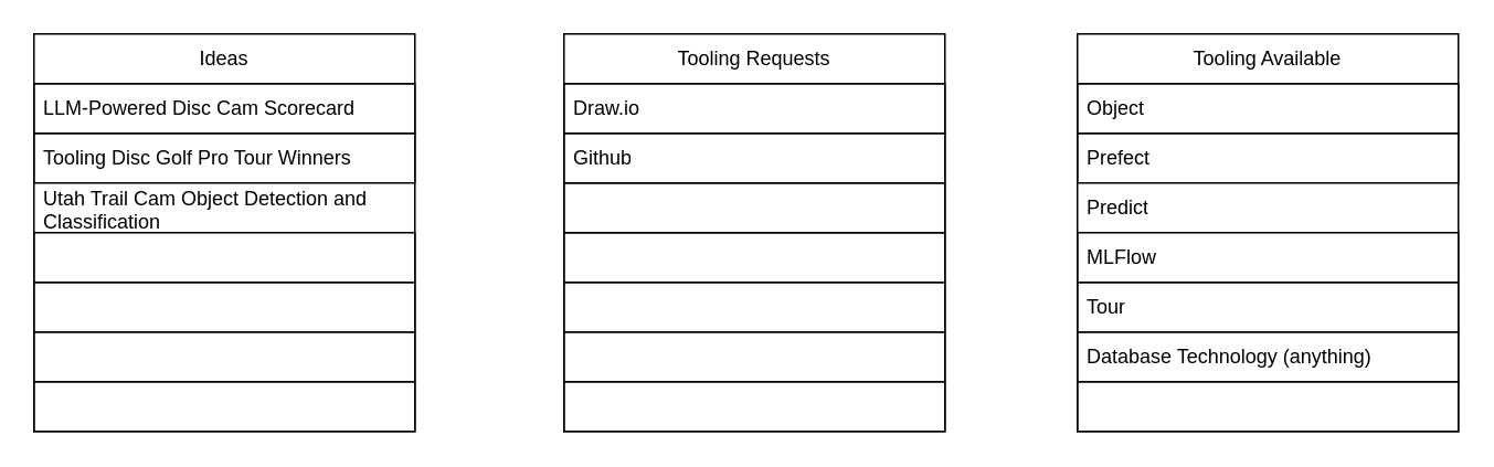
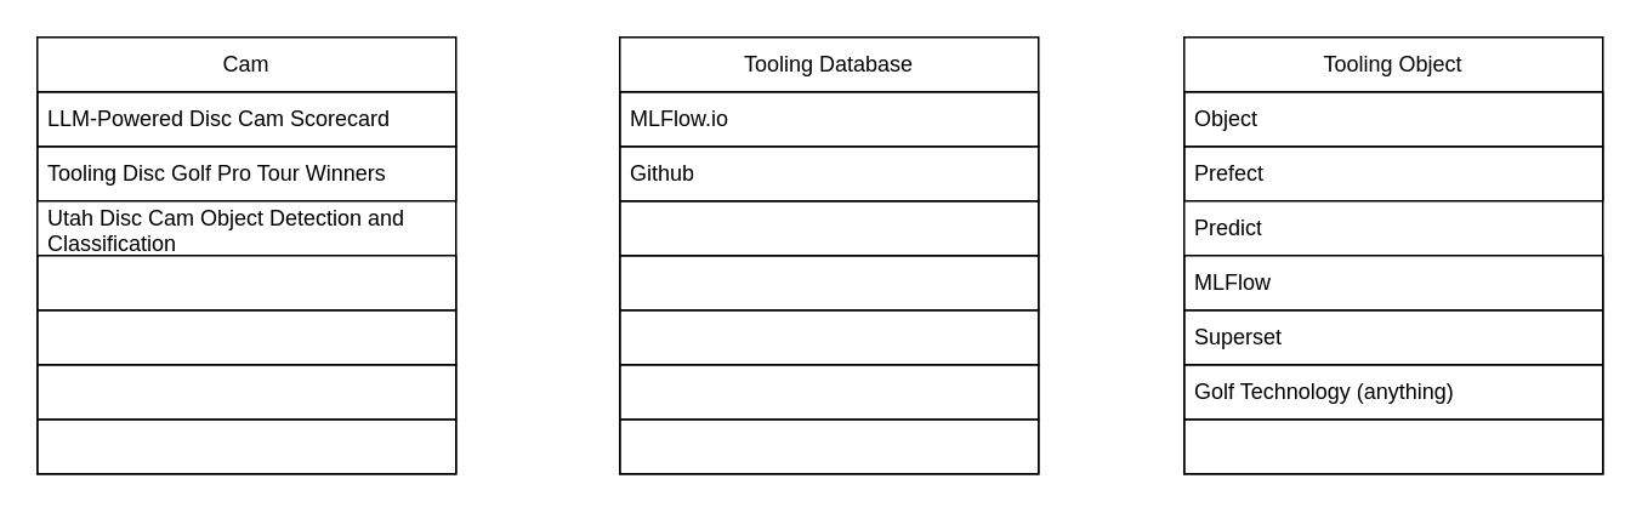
- <mxCell id="2" value="Ideas" style="swimlane;fontStyle=0;childLayout=stackLayout;horizontal=1;startSize=30;horizontalStack=0;resizeParent=1;resizeParentMax=0;resizeLast=0;collapsible=1;marginBottom=0;whiteSpace=wrap;html=1;strokeColor=default;" vertex="1" parent="1"><mxGeometry x="20" y="20" width="230" height="240" as="geometry" /></mxCell>
+ <mxCell id="2" value="Cam" style="swimlane;fontStyle=0;childLayout=stackLayout;horizontal=1;startSize=30;horizontalStack=0;resizeParent=1;resizeParentMax=0;resizeLast=0;collapsible=1;marginBottom=0;whiteSpace=wrap;html=1;strokeColor=default;" vertex="1" parent="1"><mxGeometry x="20" y="20" width="230" height="240" as="geometry" /></mxCell>
- <mxCell id="18" value="Tooling Requests" style="swimlane;fontStyle=0;childLayout=stackLayout;horizontal=1;startSize=30;horizontalStack=0;resizeParent=1;resizeParentMax=0;resizeLast=0;collapsible=1;marginBottom=0;whiteSpace=wrap;html=1;" vertex="1" parent="1"><mxGeometry x="340" y="20" width="230" height="240" as="geometry" /></mxCell>
+ <mxCell id="18" value="Tooling Database" style="swimlane;fontStyle=0;childLayout=stackLayout;horizontal=1;startSize=30;horizontalStack=0;resizeParent=1;resizeParentMax=0;resizeLast=0;collapsible=1;marginBottom=0;whiteSpace=wrap;html=1;" vertex="1" parent="1"><mxGeometry x="340" y="20" width="230" height="240" as="geometry" /></mxCell>
- <mxCell id="10" value="Tooling Available" style="swimlane;fontStyle=0;childLayout=stackLayout;horizontal=1;startSize=30;horizontalStack=0;resizeParent=1;resizeParentMax=0;resizeLast=0;collapsible=1;marginBottom=0;whiteSpace=wrap;html=1;" vertex="1" parent="1"><mxGeometry x="650" y="20" width="230" height="240" as="geometry" /></mxCell>
+ <mxCell id="10" value="Tooling Object" style="swimlane;fontStyle=0;childLayout=stackLayout;horizontal=1;startSize=30;horizontalStack=0;resizeParent=1;resizeParentMax=0;resizeLast=0;collapsible=1;marginBottom=0;whiteSpace=wrap;html=1;" vertex="1" parent="1"><mxGeometry x="650" y="20" width="230" height="240" as="geometry" /></mxCell>
- <mxCell id="19" value="Draw.io" style="text;strokeColor=default;fillColor=none;align=left;verticalAlign=middle;spacingLeft=4;spacingRight=4;overflow=hidden;points=[[0,0.5],[1,0.5]];portConstraint=eastwest;rotatable=0;whiteSpace=wrap;html=1;" vertex="1" parent="18"><mxGeometry y="30" width="230" height="30" as="geometry" /></mxCell>
+ <mxCell id="19" value="MLFlow.io" style="text;strokeColor=default;fillColor=none;align=left;verticalAlign=middle;spacingLeft=4;spacingRight=4;overflow=hidden;points=[[0,0.5],[1,0.5]];portConstraint=eastwest;rotatable=0;whiteSpace=wrap;html=1;" vertex="1" parent="18"><mxGeometry y="30" width="230" height="30" as="geometry" /></mxCell>
- <mxCell id="5" value="Utah Trail Cam Object Detection and Classification" style="text;strokeColor=none;fillColor=none;align=left;verticalAlign=middle;spacingLeft=4;spacingRight=4;overflow=hidden;points=[[0,0.5],[1,0.5]];portConstraint=eastwest;rotatable=0;whiteSpace=wrap;html=1;" vertex="1" parent="2"><mxGeometry y="90" width="230" height="30" as="geometry" /></mxCell>
+ <mxCell id="5" value="Utah Disc Cam Object Detection and Classification" style="text;strokeColor=none;fillColor=none;align=left;verticalAlign=middle;spacingLeft=4;spacingRight=4;overflow=hidden;points=[[0,0.5],[1,0.5]];portConstraint=eastwest;rotatable=0;whiteSpace=wrap;html=1;" vertex="1" parent="2"><mxGeometry y="90" width="230" height="30" as="geometry" /></mxCell>
- <mxCell id="15" value="Tour" style="text;strokeColor=default;fillColor=none;align=left;verticalAlign=middle;spacingLeft=4;spacingRight=4;overflow=hidden;points=[[0,0.5],[1,0.5]];portConstraint=eastwest;rotatable=0;whiteSpace=wrap;html=1;" vertex="1" parent="10"><mxGeometry y="150" width="230" height="30" as="geometry" /></mxCell>
+ <mxCell id="15" value="Superset" style="text;strokeColor=default;fillColor=none;align=left;verticalAlign=middle;spacingLeft=4;spacingRight=4;overflow=hidden;points=[[0,0.5],[1,0.5]];portConstraint=eastwest;rotatable=0;whiteSpace=wrap;html=1;" vertex="1" parent="10"><mxGeometry y="150" width="230" height="30" as="geometry" /></mxCell>
- <mxCell id="16" value="Database Technology (anything)" style="text;strokeColor=default;fillColor=none;align=left;verticalAlign=middle;spacingLeft=4;spacingRight=4;overflow=hidden;points=[[0,0.5],[1,0.5]];portConstraint=eastwest;rotatable=0;whiteSpace=wrap;html=1;" vertex="1" parent="10"><mxGeometry y="180" width="230" height="30" as="geometry" /></mxCell>
+ <mxCell id="16" value="Golf Technology (anything)" style="text;strokeColor=default;fillColor=none;align=left;verticalAlign=middle;spacingLeft=4;spacingRight=4;overflow=hidden;points=[[0,0.5],[1,0.5]];portConstraint=eastwest;rotatable=0;whiteSpace=wrap;html=1;" vertex="1" parent="10"><mxGeometry y="180" width="230" height="30" as="geometry" /></mxCell>
